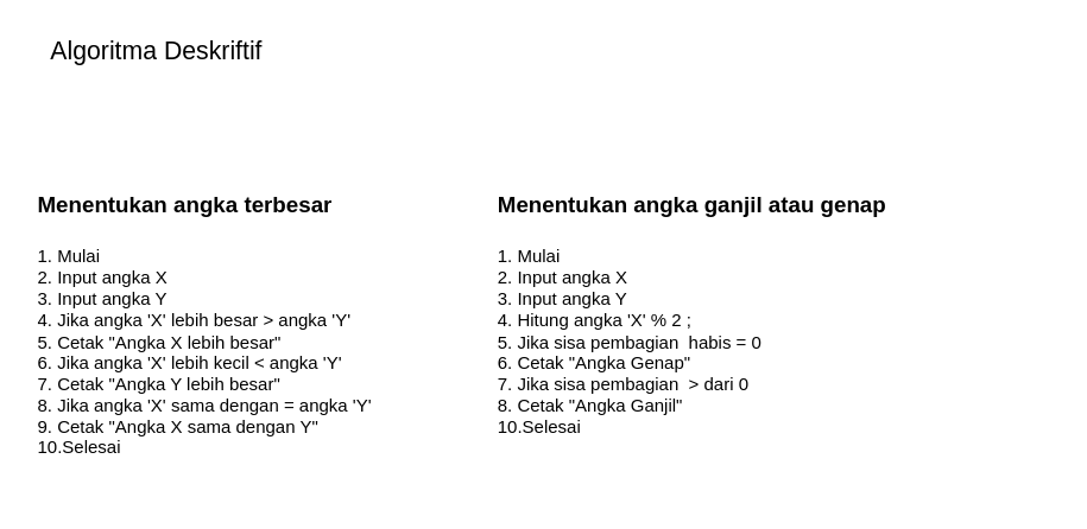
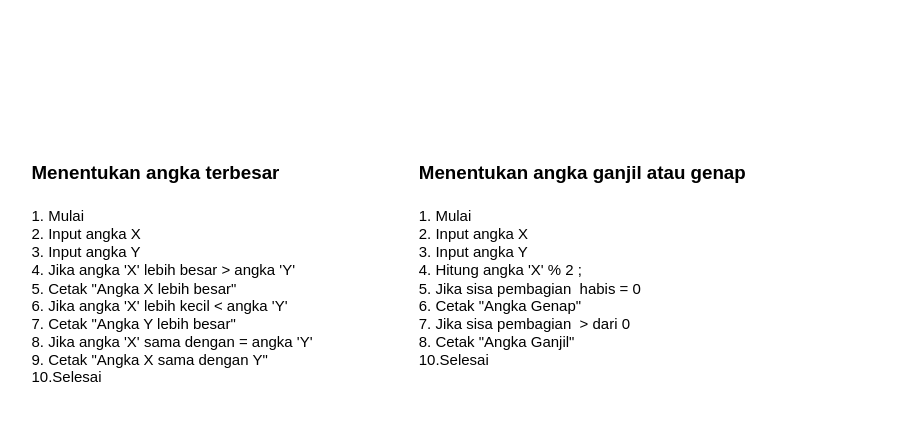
- <mxCell id="2" value="Algoritma Deskriftif" style="text;html=1;strokeColor=none;fillColor=none;align=center;verticalAlign=middle;whiteSpace=wrap;rounded=0;fontSize=17;" vertex="1" parent="1"><mxGeometry x="20" y="20" width="170" height="30" as="geometry" /></mxCell>
